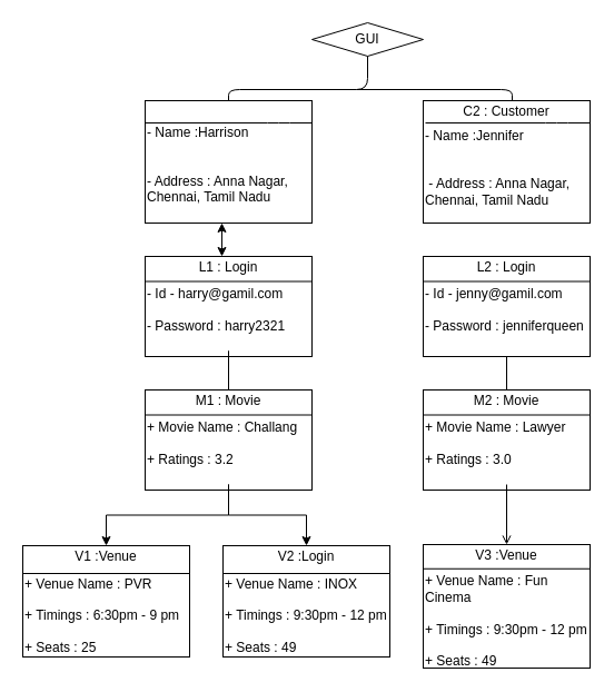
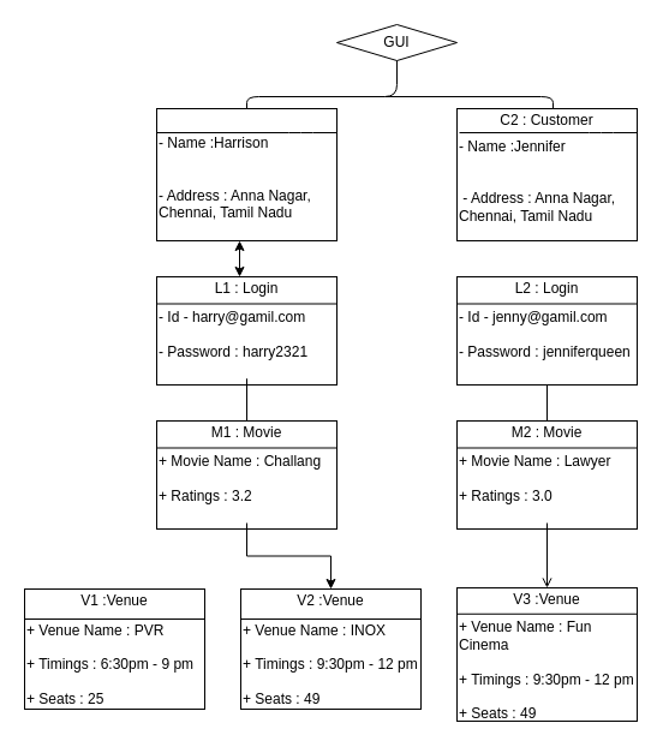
- <mxCell id="27" style="edgeStyle=orthogonalEdgeStyle;rounded=0;orthogonalLoop=1;jettySize=auto;html=1;entryX=0.5;entryY=0;entryDx=0;entryDy=0;" edge="1" parent="1" source="28" target="43"><mxGeometry relative="1" as="geometry" /></mxCell>
- <mxCell id="38" value="V2 :Login" style="text;html=1;strokeColor=none;fillColor=none;align=center;verticalAlign=middle;whiteSpace=wrap;rounded=0;" vertex="1" parent="1"><mxGeometry x="210" y="490" width="130" height="20" as="geometry" /></mxCell>
+ <mxCell id="38" value="V2 :Venue" style="text;html=1;strokeColor=none;fillColor=none;align=center;verticalAlign=middle;whiteSpace=wrap;rounded=0;" vertex="1" parent="1"><mxGeometry x="210" y="490" width="130" height="20" as="geometry" /></mxCell>
